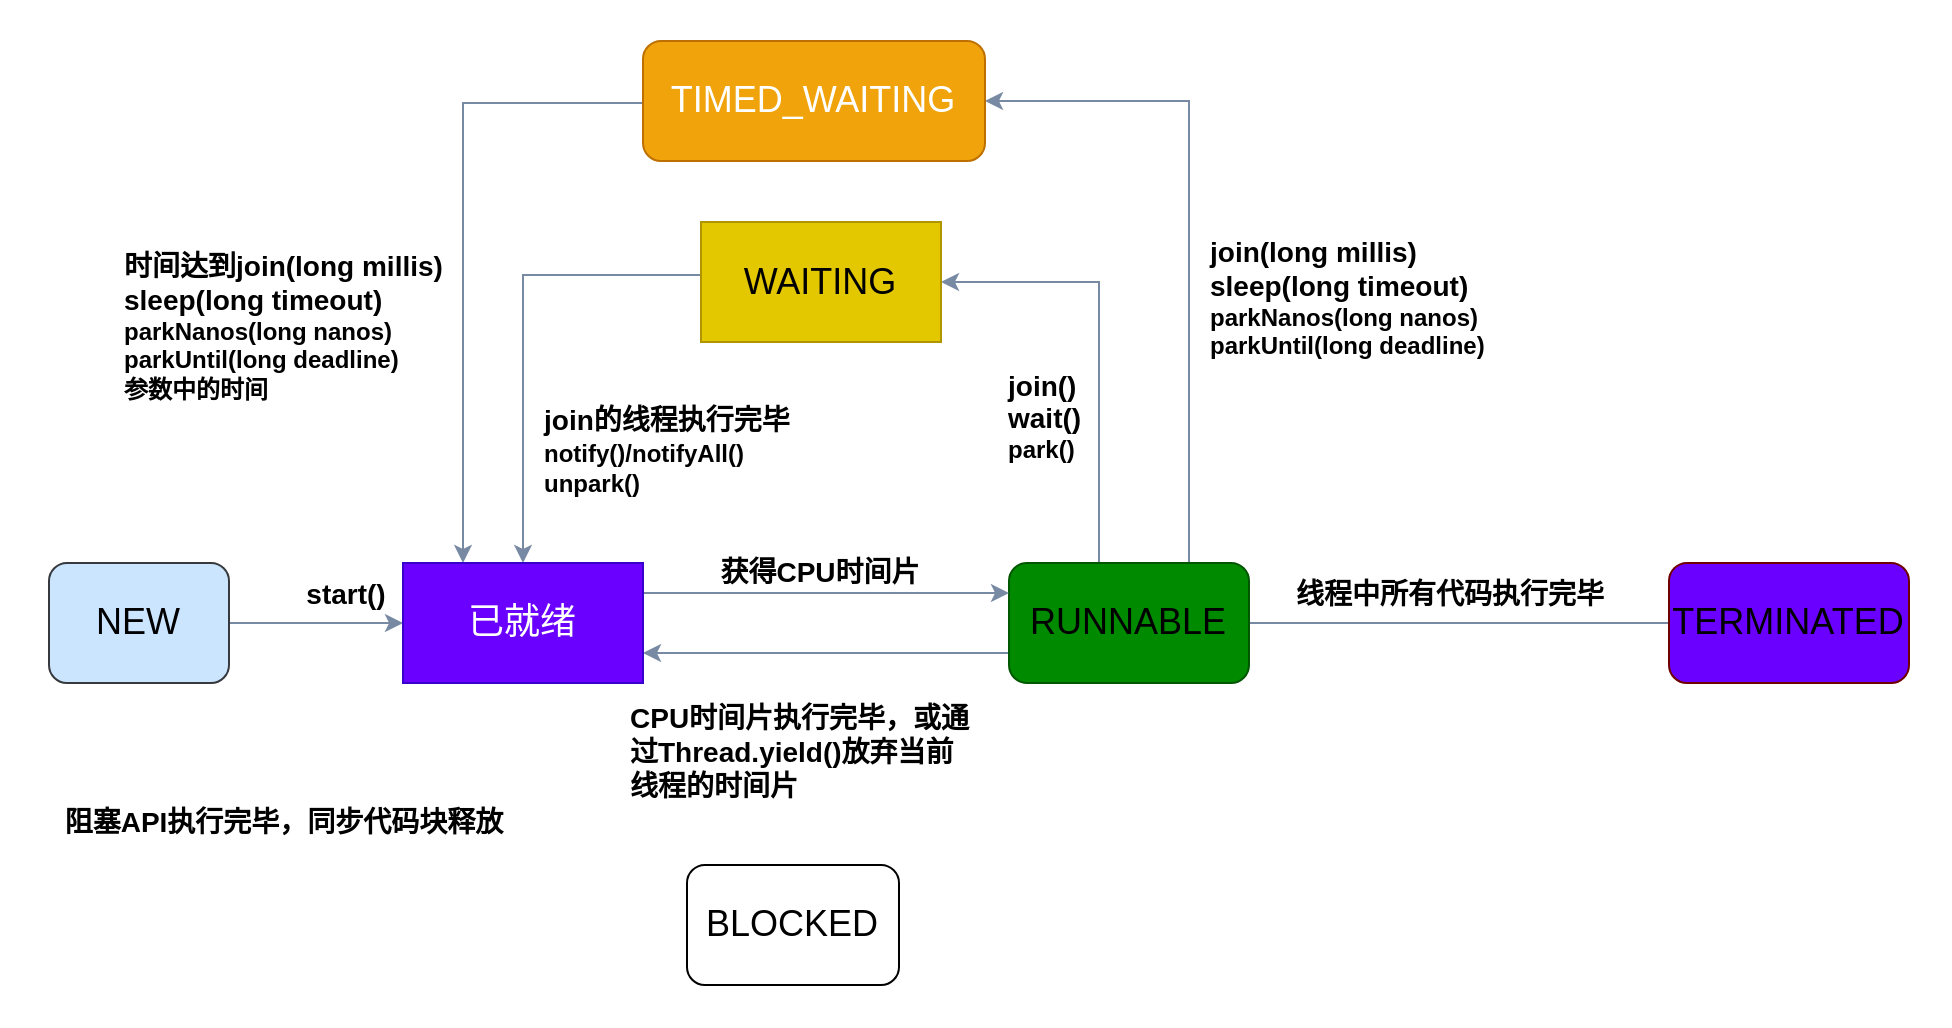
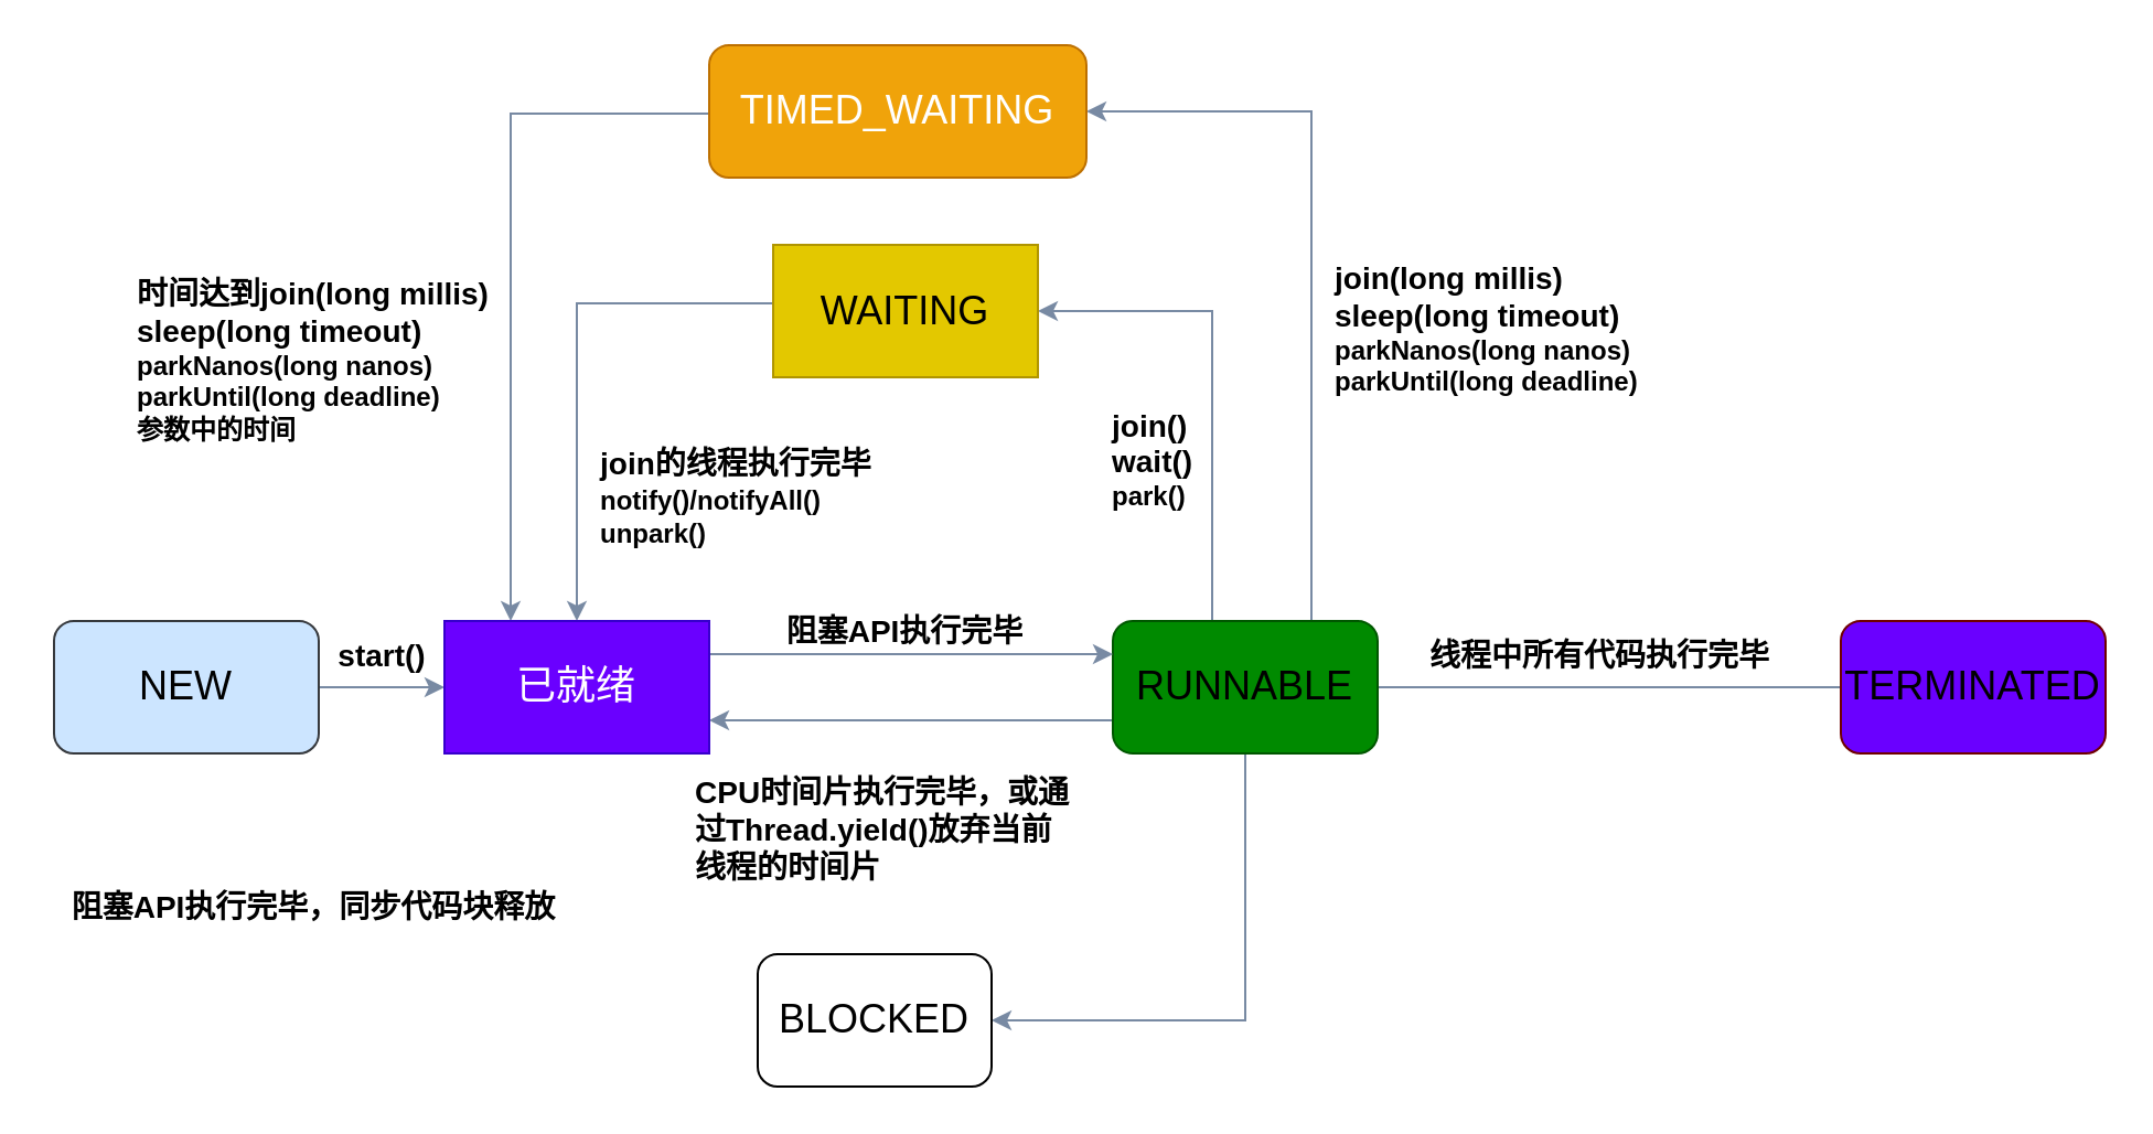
- <mxCell id="23" value="&lt;font color=&quot;#000000&quot;&gt;&lt;span style=&quot;font-size: 14px&quot;&gt;获得CPU时间片&lt;/span&gt;&lt;/font&gt;" style="text;html=1;strokeColor=none;fillColor=none;align=center;verticalAlign=middle;whiteSpace=wrap;rounded=0;fontStyle=1" vertex="1" parent="1"><mxGeometry x="288" y="264" width="244" height="43" as="geometry" /></mxCell>
+ <mxCell id="23" value="&lt;font color=&quot;#000000&quot;&gt;&lt;span style=&quot;font-size: 14px&quot;&gt;阻塞API执行完毕&lt;/span&gt;&lt;/font&gt;" style="text;html=1;strokeColor=none;fillColor=none;align=center;verticalAlign=middle;whiteSpace=wrap;rounded=0;fontStyle=1" vertex="1" parent="1"><mxGeometry x="288" y="264" width="244" height="43" as="geometry" /></mxCell>
- <mxCell id="3" value="&lt;font style=&quot;font-size: 18px&quot; color=&quot;#000000&quot;&gt;NEW&lt;/font&gt;" style="rounded=1;whiteSpace=wrap;html=1;sketch=0;strokeColor=#36393d;fillColor=#cce5ff;" parent="1" vertex="1"><mxGeometry x="24" y="281" width="90" height="60" as="geometry" /></mxCell>
+ <mxCell id="3" value="&lt;font style=&quot;font-size: 18px&quot; color=&quot;#000000&quot;&gt;NEW&lt;/font&gt;" style="rounded=1;whiteSpace=wrap;html=1;sketch=0;strokeColor=#36393d;fillColor=#cce5ff;" parent="1" vertex="1"><mxGeometry x="24" y="281" width="120" height="60" as="geometry" /></mxCell>
+ <mxCell id="8" style="edgeStyle=orthogonalEdgeStyle;rounded=0;orthogonalLoop=1;jettySize=auto;html=1;entryX=1;entryY=0.5;entryDx=0;entryDy=0;strokeColor=#788AA3;" edge="1" parent="1" source="9" target="11"><mxGeometry relative="1" as="geometry"><Array as="points"><mxPoint x="564" y="462" /></Array></mxGeometry></mxCell>
